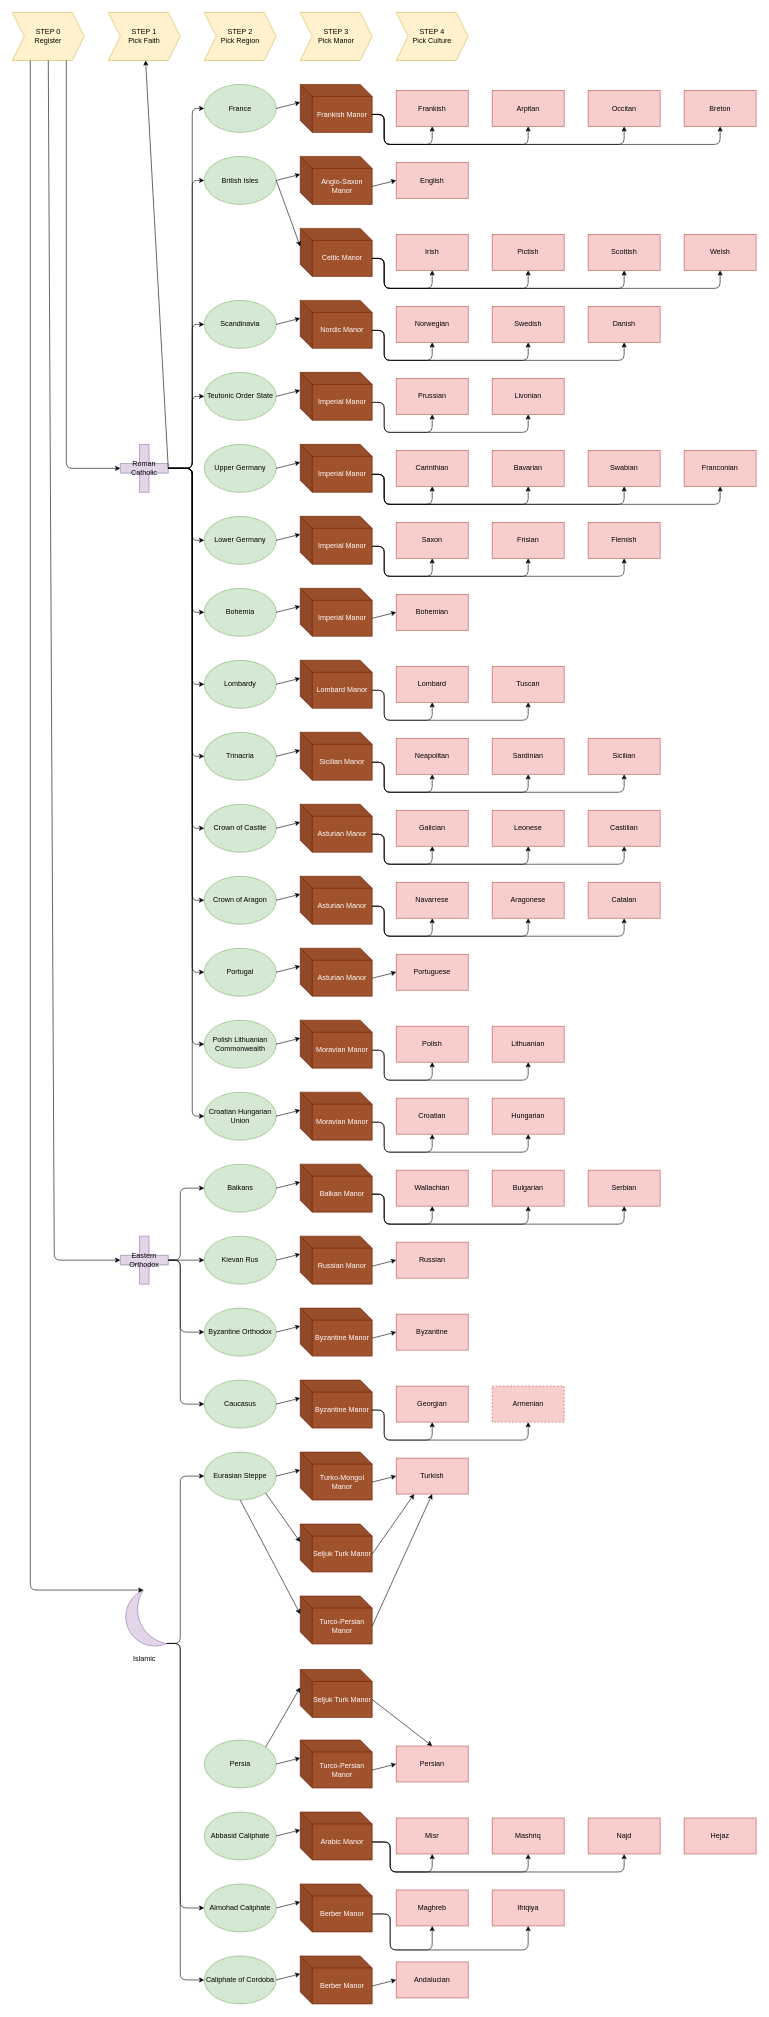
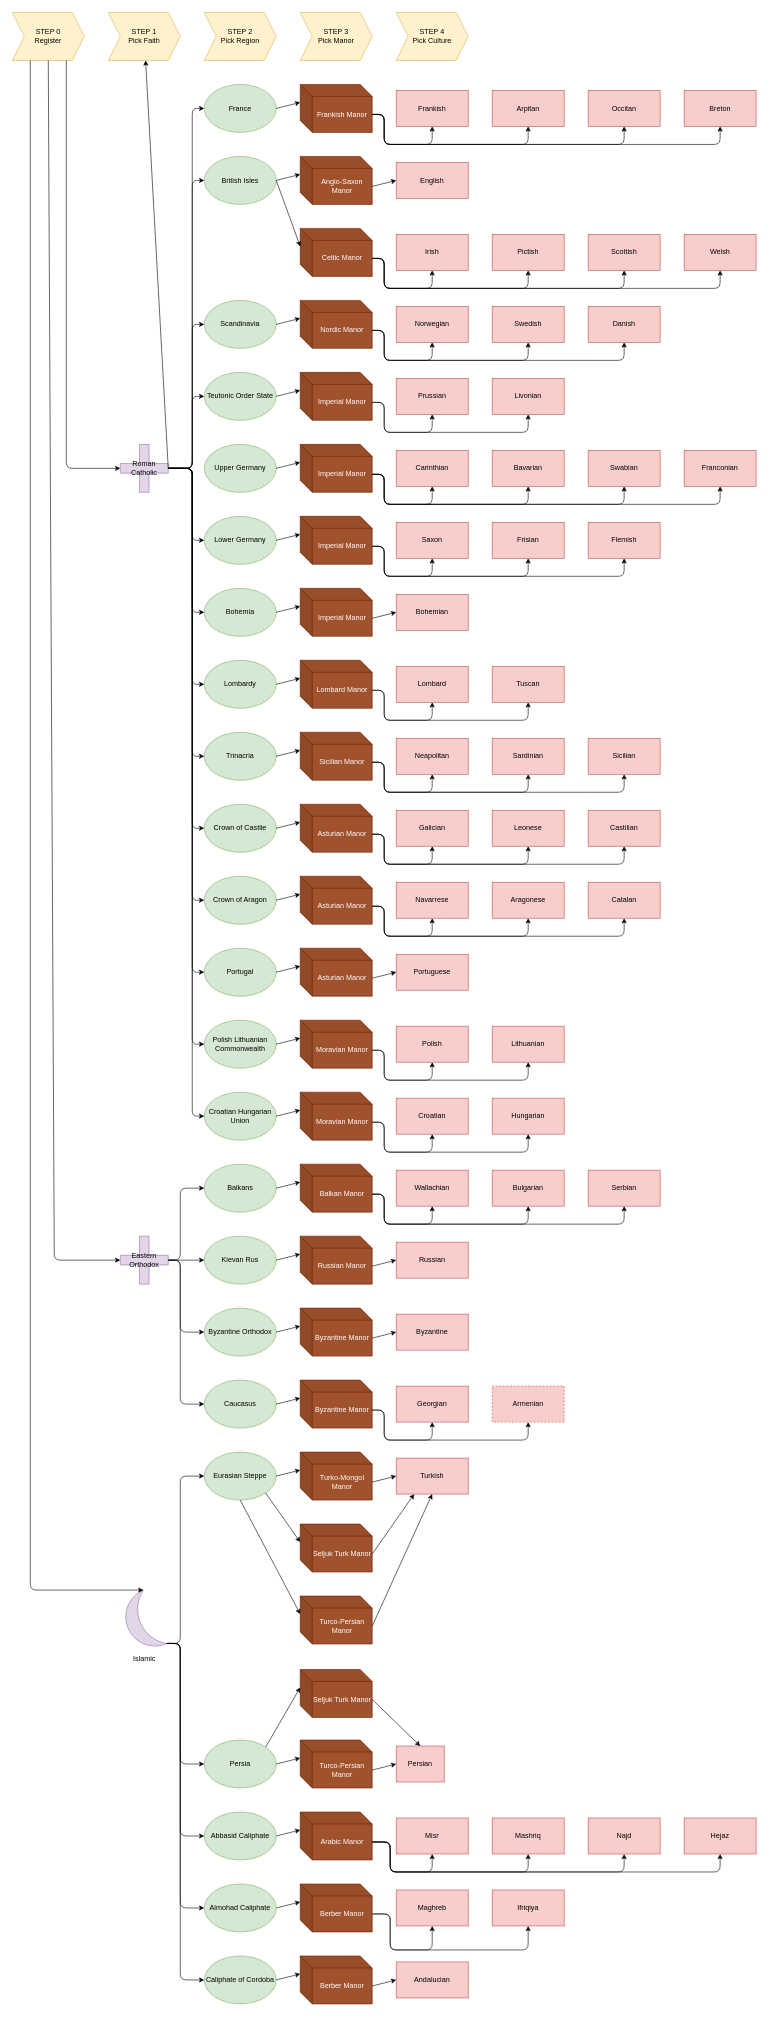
+ <mxCell id="216" value="" style="endArrow=classic;html=1;entryX=0;entryY=0.5;entryDx=0;entryDy=0;exitX=1;exitY=0.89;exitDx=0;exitDy=0;exitPerimeter=0;" edge="1" parent="1" source="9" target="24"><mxGeometry width="50" height="50" relative="1" as="geometry"><mxPoint x="370" y="2780" as="sourcePoint" /><mxPoint x="410" y="2890" as="targetPoint" /><Array as="points"><mxPoint x="300" y="2739" /><mxPoint x="300" y="2940" /></Array></mxGeometry></mxCell>
- <mxCell id="93" value="Persian" style="rounded=0;whiteSpace=wrap;html=1;fillColor=#f8cecc;strokeColor=#b85450;" vertex="1" parent="1"><mxGeometry x="660" y="2910" width="120" height="60" as="geometry" /></mxCell>
+ <mxCell id="93" value="Persian" style="rounded=0;whiteSpace=wrap;html=1;fillColor=#f8cecc;strokeColor=#b85450;" vertex="1" parent="1"><mxGeometry x="660" y="2910" width="80" height="60" as="geometry" /></mxCell>
+ <mxCell id="48" value="" style="endArrow=classic;html=1;entryX=0;entryY=0.5;entryDx=0;entryDy=0;exitX=1;exitY=0.89;exitDx=0;exitDy=0;exitPerimeter=0;" edge="1" parent="1" source="9" target="25"><mxGeometry width="50" height="50" relative="1" as="geometry"><mxPoint x="100" y="2420" as="sourcePoint" /><mxPoint x="164.5" y="2261" as="targetPoint" /><Array as="points"><mxPoint x="300" y="2739" /><mxPoint x="300" y="3060" /></Array></mxGeometry></mxCell>
+ <mxCell id="166" value="" style="endArrow=classic;html=1;entryX=0.5;entryY=1;entryDx=0;entryDy=0;exitX=0;exitY=0;exitDx=120;exitDy=50;exitPerimeter=0;" edge="1" parent="1" source="97" target="101"><mxGeometry width="50" height="50" relative="1" as="geometry"><mxPoint x="1130" y="3330" as="sourcePoint" /><mxPoint x="1170" y="3320" as="targetPoint" /><Array as="points"><mxPoint x="650" y="3070" /><mxPoint x="650" y="3120" /><mxPoint x="1200" y="3120" /></Array></mxGeometry></mxCell>
